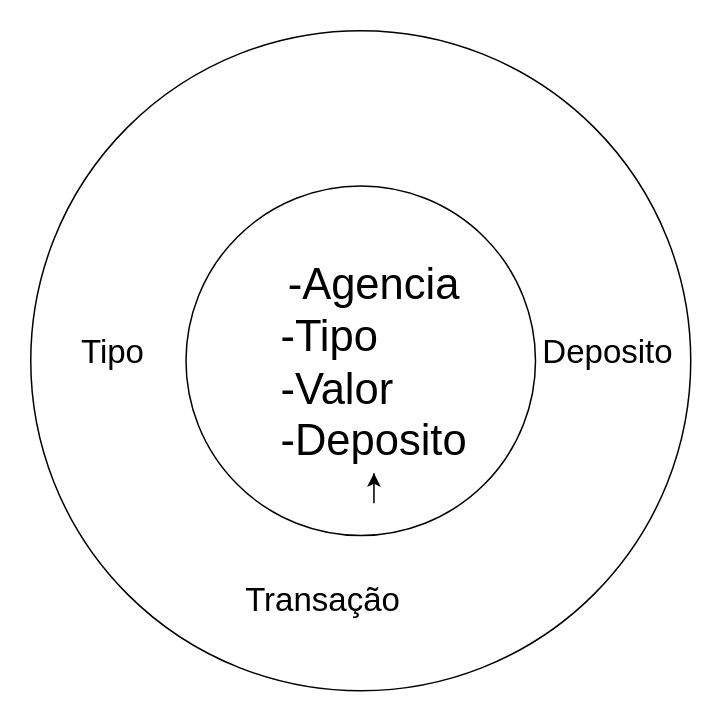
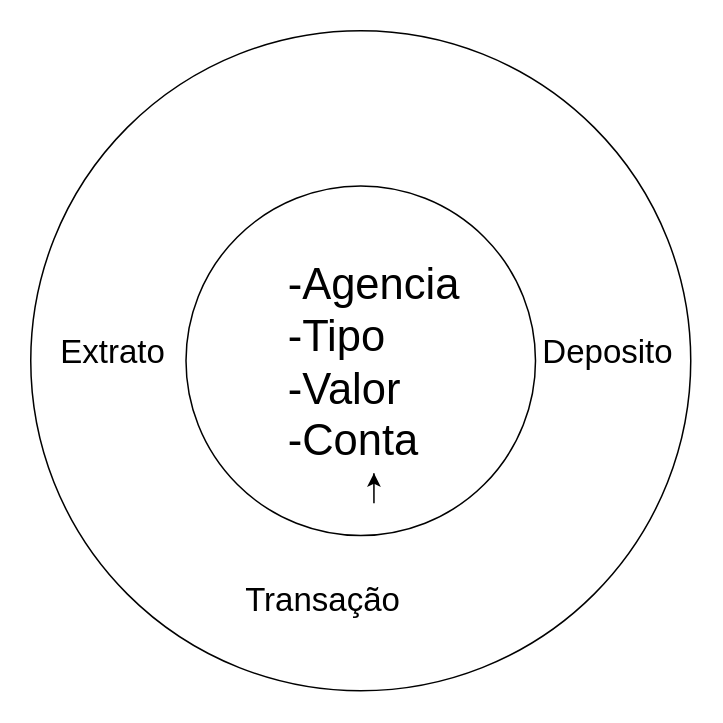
- <mxCell id="7" value="&lt;span style=&quot;font-size: 29px;&quot;&gt;-Agencia&lt;br&gt;&lt;div style=&quot;text-align: left;&quot;&gt;&lt;span style=&quot;background-color: initial;&quot;&gt;-Tipo&lt;/span&gt;&lt;/div&gt;&lt;div style=&quot;text-align: left;&quot;&gt;&lt;span style=&quot;background-color: initial;&quot;&gt;-Valor&lt;/span&gt;&lt;/div&gt;&lt;div style=&quot;text-align: left;&quot;&gt;&lt;span style=&quot;background-color: initial;&quot;&gt;-Deposito&lt;/span&gt;&lt;/div&gt;&lt;/span&gt;" style="text;whiteSpace=wrap;html=1;align=center;" vertex="1" parent="1"><mxGeometry x="185" y="165" width="127.5" height="150" as="geometry" /></mxCell>
+ <mxCell id="7" value="&lt;span style=&quot;font-size: 29px;&quot;&gt;-Agencia&lt;br&gt;&lt;div style=&quot;text-align: left;&quot;&gt;&lt;span style=&quot;background-color: initial;&quot;&gt;-Tipo&lt;/span&gt;&lt;/div&gt;&lt;div style=&quot;text-align: left;&quot;&gt;&lt;span style=&quot;background-color: initial;&quot;&gt;-Valor&lt;/span&gt;&lt;/div&gt;&lt;div style=&quot;text-align: left;&quot;&gt;&lt;span style=&quot;background-color: initial;&quot;&gt;-Conta&lt;/span&gt;&lt;/div&gt;&lt;/span&gt;" style="text;whiteSpace=wrap;html=1;align=center;" vertex="1" parent="1"><mxGeometry x="185" y="165" width="127.5" height="150" as="geometry" /></mxCell>
- <mxCell id="6" value="&lt;span style=&quot;font-size: 22px;&quot;&gt;Tipo&lt;br&gt;&lt;/span&gt;" style="text;whiteSpace=wrap;html=1;align=center;" vertex="1" parent="1"><mxGeometry x="20" y="215" width="110" height="50" as="geometry" /></mxCell>
+ <mxCell id="6" value="&lt;span style=&quot;font-size: 22px;&quot;&gt;Extrato&lt;br&gt;&lt;/span&gt;" style="text;whiteSpace=wrap;html=1;align=center;" vertex="1" parent="1"><mxGeometry x="20" y="215" width="110" height="50" as="geometry" /></mxCell>
